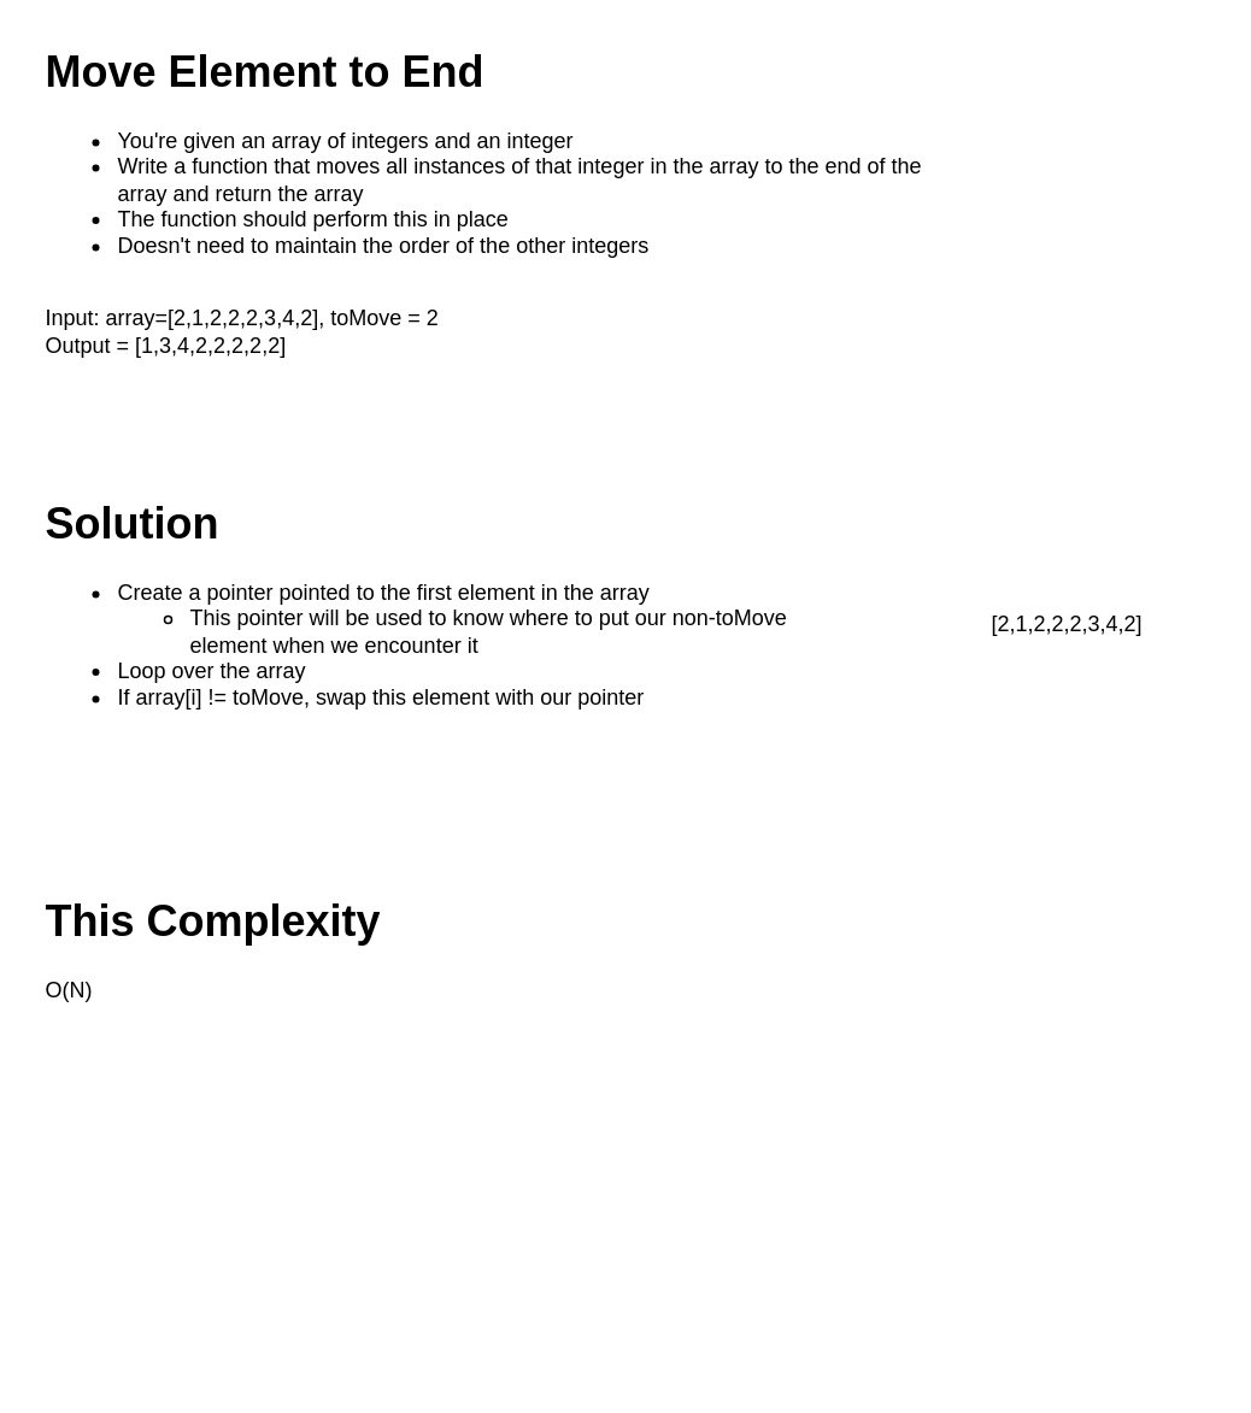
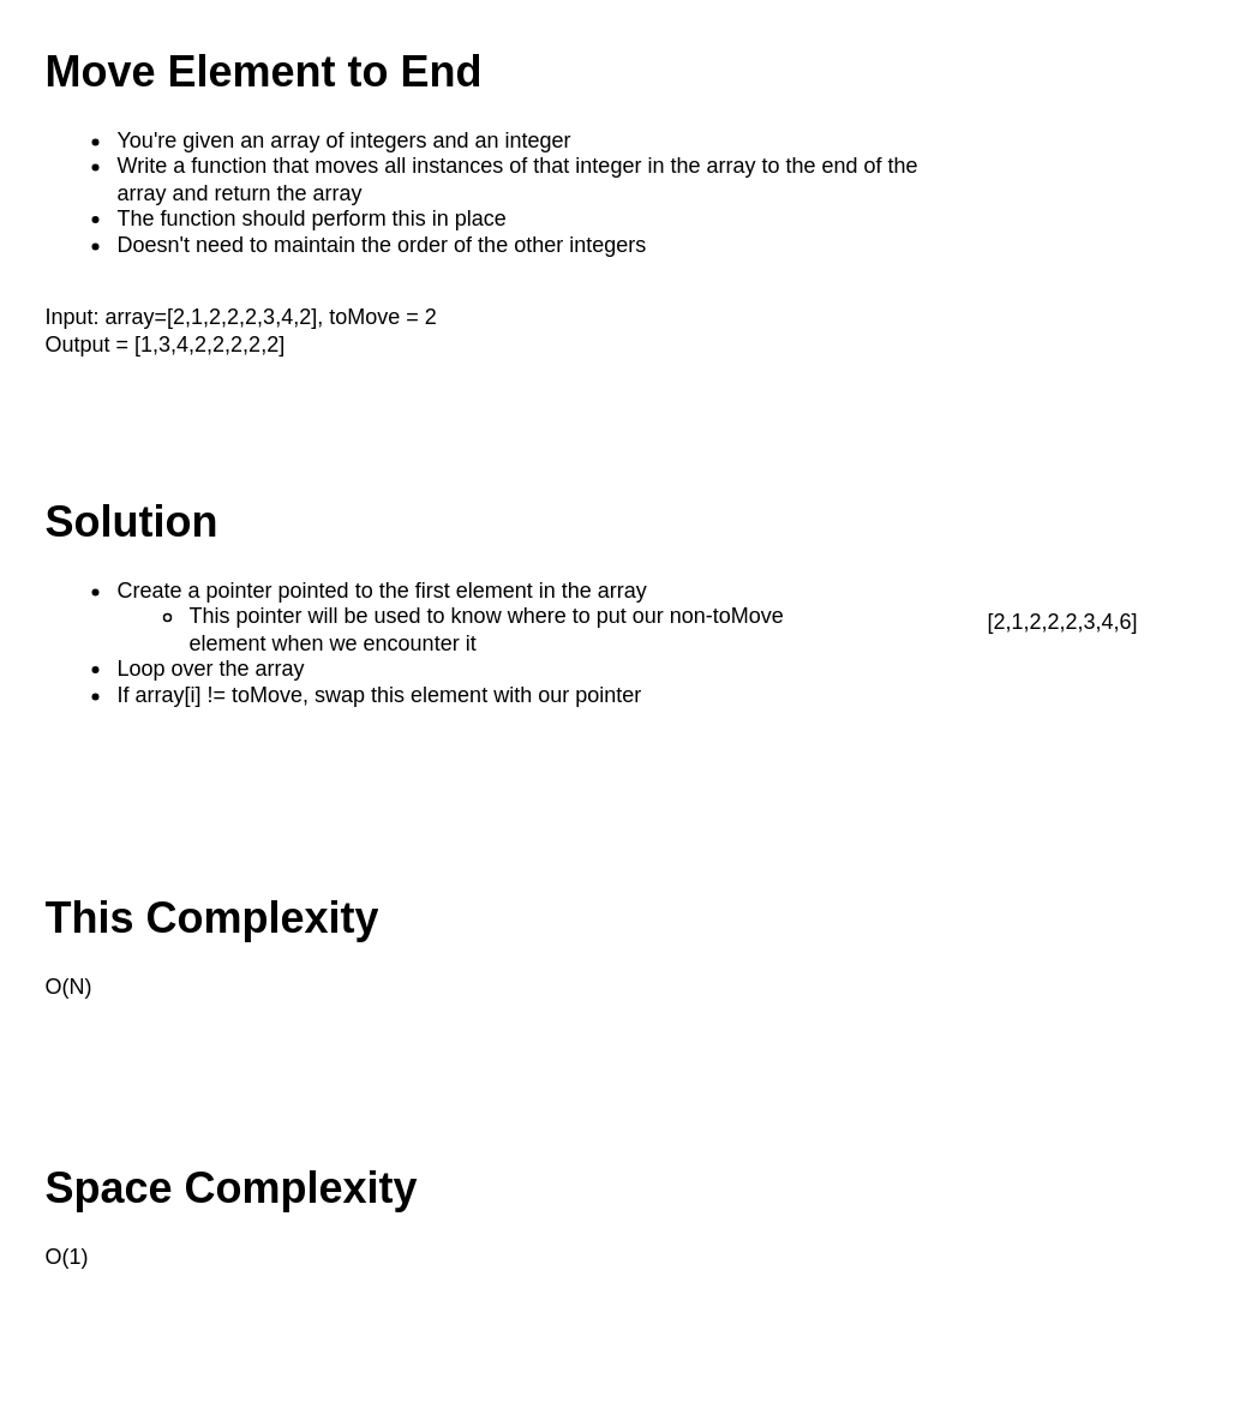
- <mxCell id="4" value="[2,1,2,2,2,3,4,2]" style="text;html=1;strokeColor=none;fillColor=none;align=center;verticalAlign=middle;whiteSpace=wrap;rounded=0;" vertex="1" parent="1"><mxGeometry x="510" y="330" width="160" height="30" as="geometry" /></mxCell>
+ <mxCell id="4" value="[2,1,2,2,2,3,4,6]" style="text;html=1;strokeColor=none;fillColor=none;align=center;verticalAlign=middle;whiteSpace=wrap;rounded=0;" vertex="1" parent="1"><mxGeometry x="510" y="330" width="160" height="30" as="geometry" /></mxCell>
+ <mxCell id="6" value="&lt;h1&gt;Space Complexity&lt;/h1&gt;&lt;p&gt;O(1)&lt;/p&gt;" style="text;html=1;strokeColor=none;fillColor=none;spacing=5;spacingTop=-20;whiteSpace=wrap;overflow=hidden;rounded=0;" vertex="1" parent="1"><mxGeometry x="20" y="640" width="230" height="120" as="geometry" /></mxCell>
